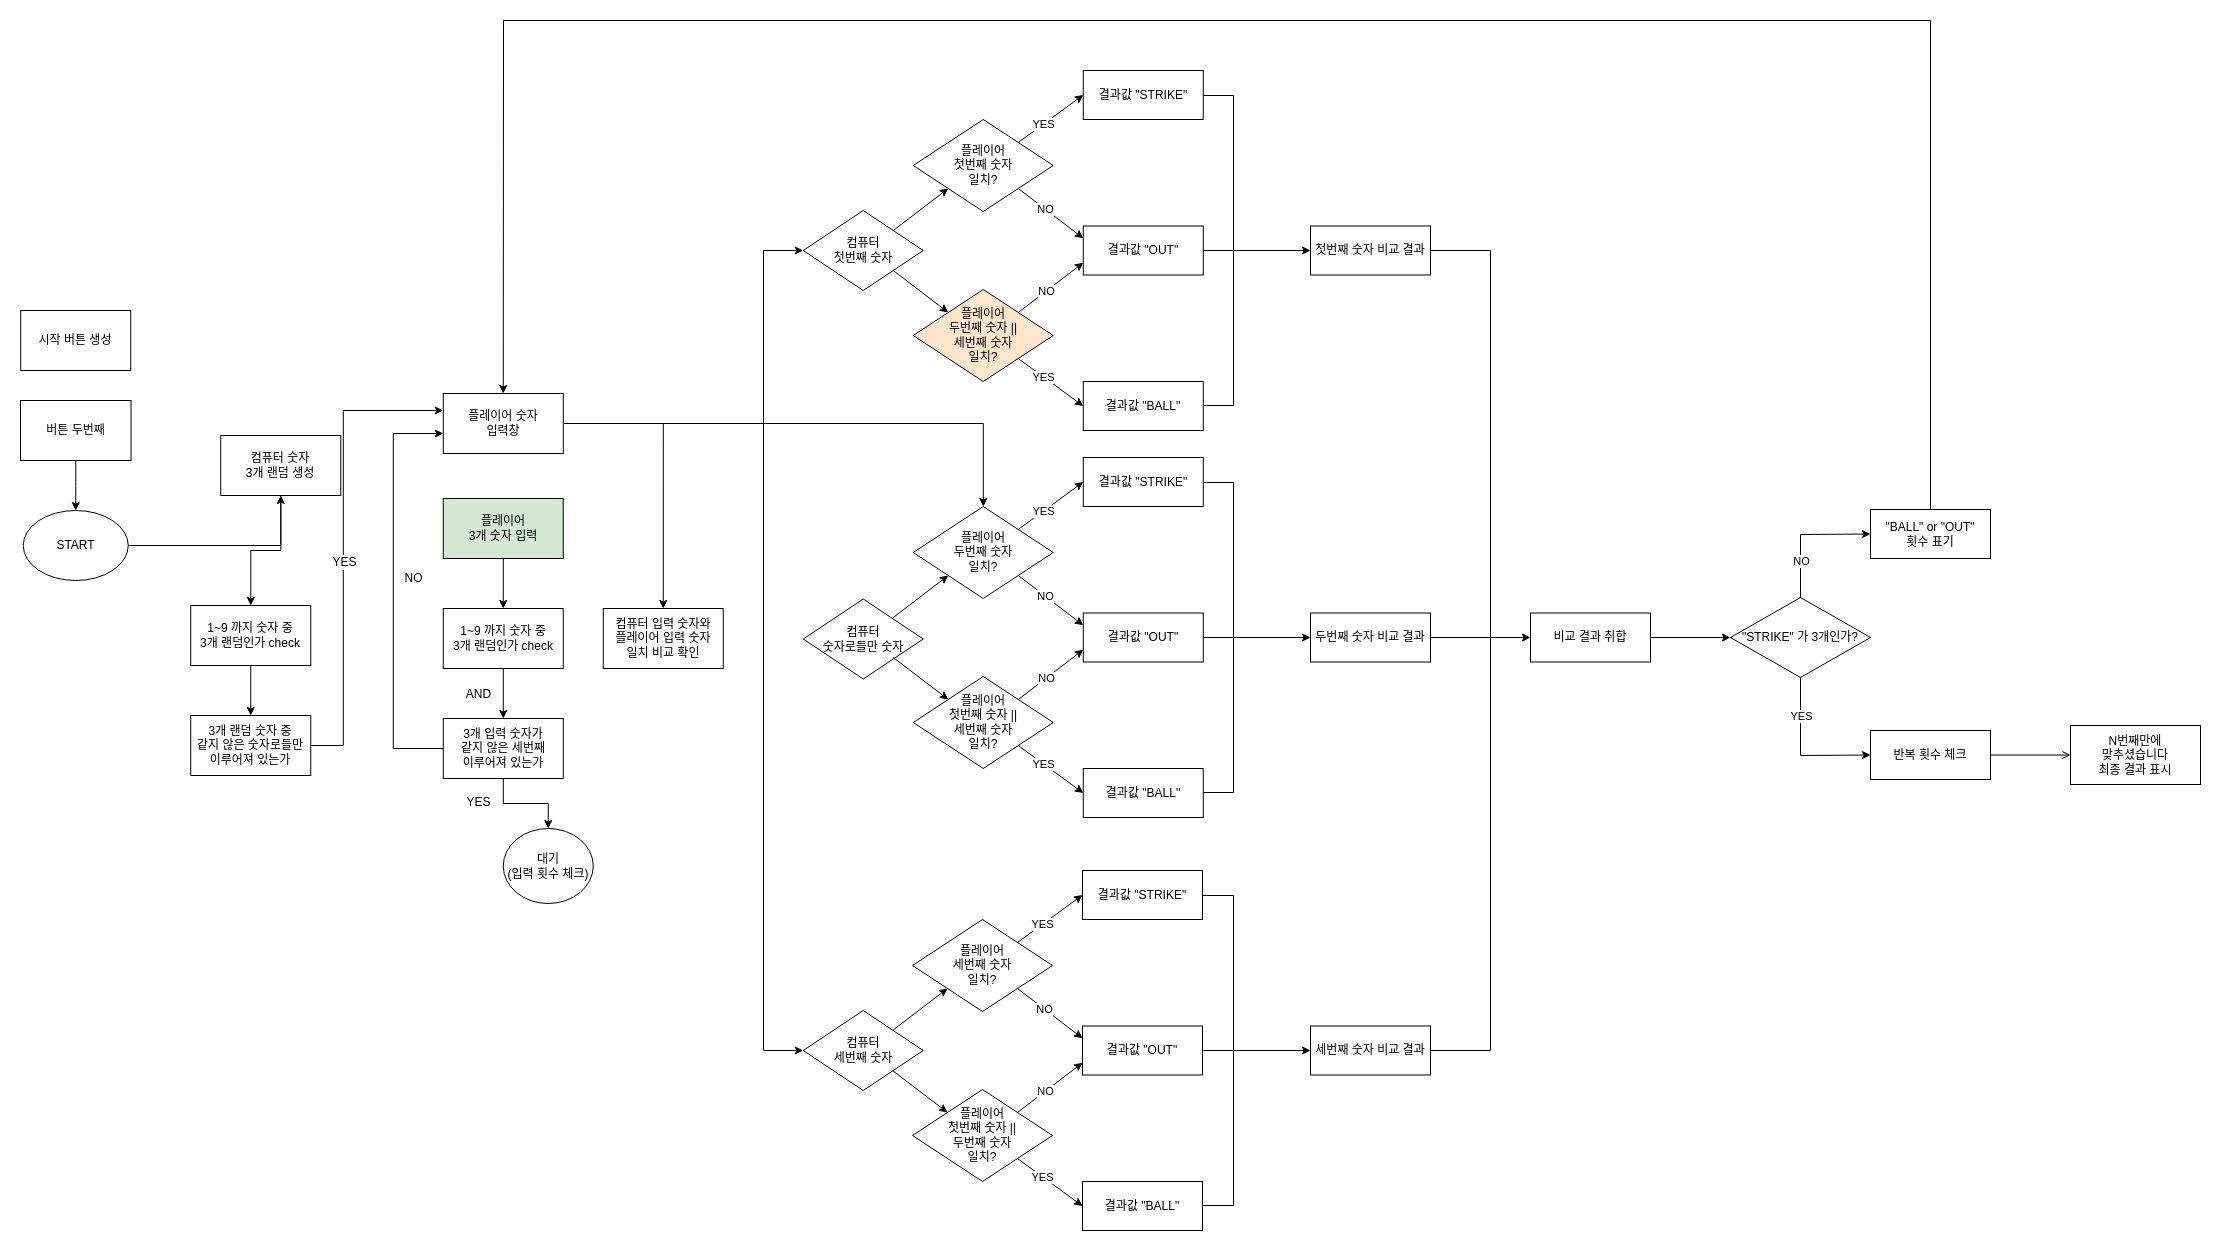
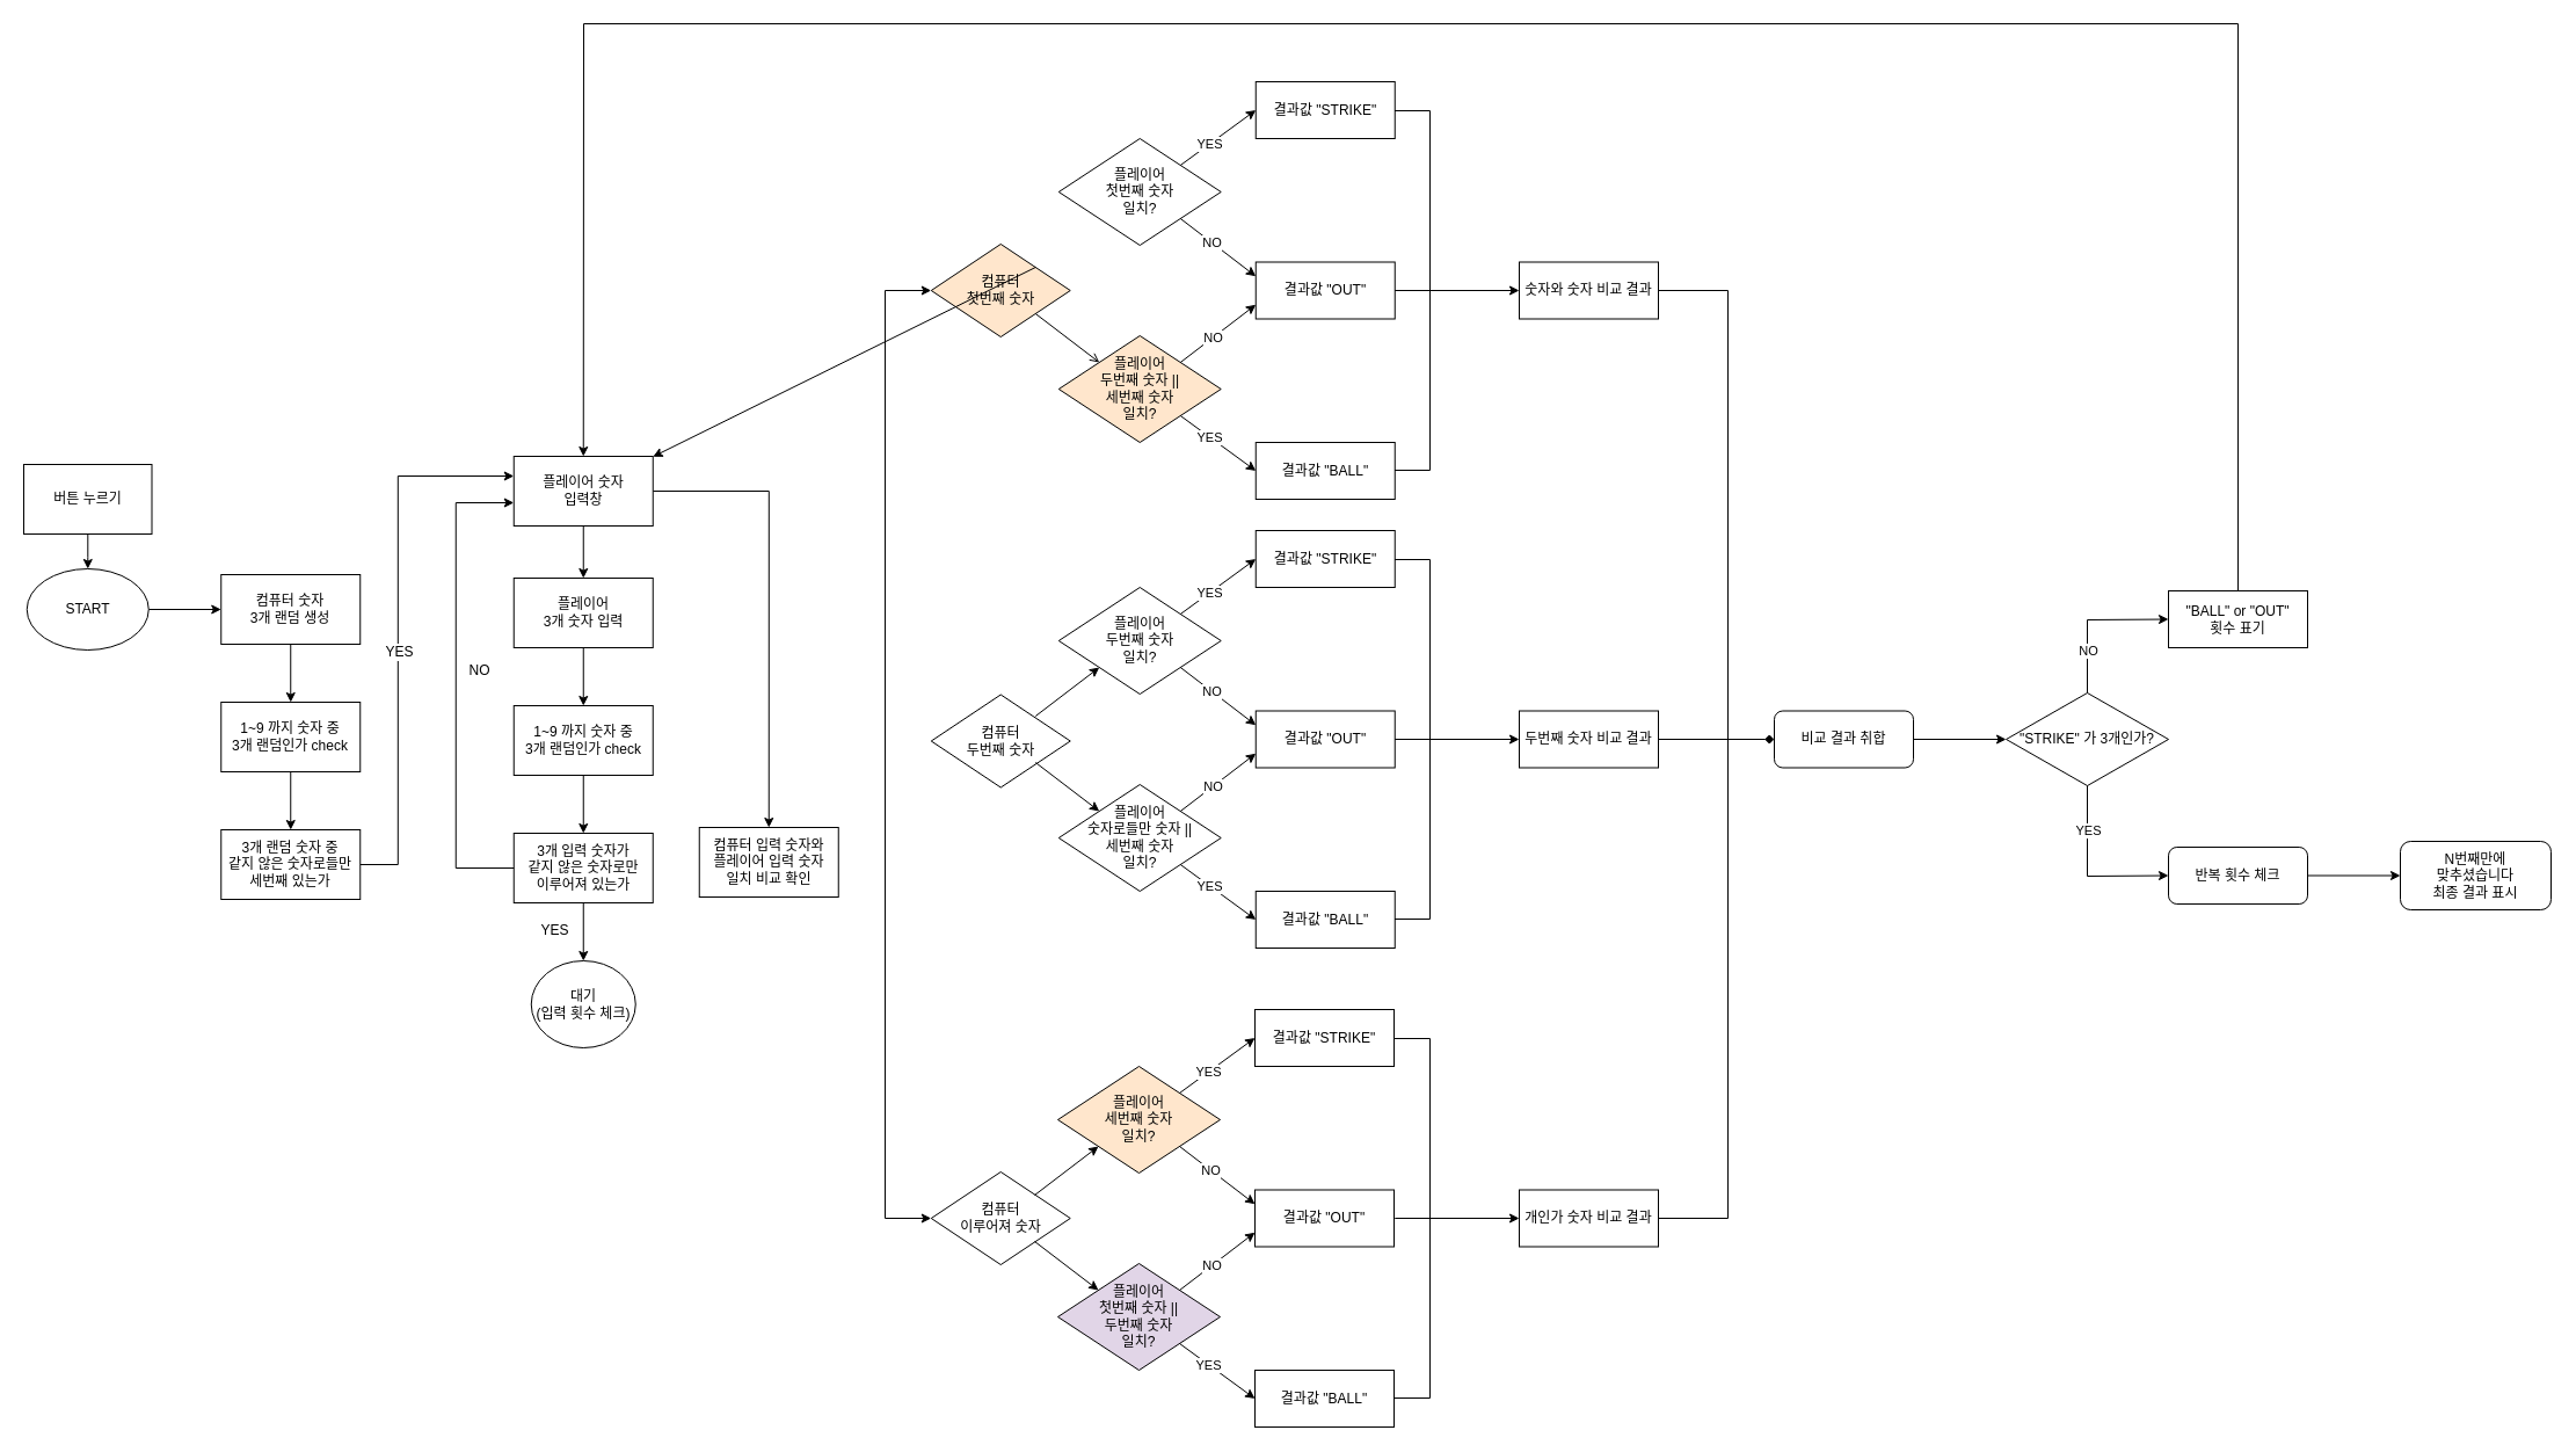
- <mxCell id="33" value="" style="endArrow=classic;html=1;rounded=0;exitX=1;exitY=0;exitDx=0;exitDy=0;entryX=0;entryY=1;entryDx=0;entryDy=0;" edge="1" parent="1" source="29" target="36"><mxGeometry width="50" height="50" relative="1" as="geometry"><mxPoint x="912.75" y="210" as="sourcePoint" /><mxPoint x="962.75" y="202" as="targetPoint" /></mxGeometry></mxCell>
+ <mxCell id="33" value="" style="endArrow=classic;html=1;rounded=0;exitX=1;exitY=0;exitDx=0;exitDy=0;" edge="1" parent="1" source="29" target="16"><mxGeometry width="50" height="50" relative="1" as="geometry"><mxPoint x="912.75" y="210" as="sourcePoint" /><mxPoint x="962.75" y="202" as="targetPoint" /></mxGeometry></mxCell>
- <mxCell id="29" value="컴퓨터&lt;br&gt;첫번째 숫자" style="rhombus;whiteSpace=wrap;html=1;" vertex="1" parent="1"><mxGeometry x="802.75" y="210" width="120" height="80" as="geometry" /></mxCell>
+ <mxCell id="29" value="컴퓨터&lt;br&gt;첫번째 숫자" style="rhombus;whiteSpace=wrap;html=1;fillColor=#ffe6cc;" vertex="1" parent="1"><mxGeometry x="802.75" y="210" width="120" height="80" as="geometry" /></mxCell>
- <mxCell id="82" value="첫번째 숫자 비교 결과" style="rounded=0;whiteSpace=wrap;html=1;" vertex="1" parent="1"><mxGeometry x="1310" y="225.5" width="120" height="49" as="geometry" /></mxCell>
+ <mxCell id="82" value="숫자와 숫자 비교 결과" style="rounded=0;whiteSpace=wrap;html=1;" vertex="1" parent="1"><mxGeometry x="1310" y="225.5" width="120" height="49" as="geometry" /></mxCell>
- <mxCell id="34" value="" style="endArrow=classic;html=1;rounded=0;exitX=1;exitY=1;exitDx=0;exitDy=0;entryX=0;entryY=0;entryDx=0;entryDy=0;" edge="1" parent="1" source="29" target="35"><mxGeometry width="50" height="50" relative="1" as="geometry"><mxPoint x="932.75" y="302" as="sourcePoint" /><mxPoint x="962.75" y="302" as="targetPoint" /></mxGeometry></mxCell>
+ <mxCell id="34" value="" style="endArrow=open;html=1;rounded=0;exitX=1;exitY=1;exitDx=0;exitDy=0;entryX=0;entryY=0;entryDx=0;entryDy=0;" edge="1" parent="1" source="29" target="35"><mxGeometry width="50" height="50" relative="1" as="geometry"><mxPoint x="932.75" y="302" as="sourcePoint" /><mxPoint x="962.75" y="302" as="targetPoint" /></mxGeometry></mxCell>
- <mxCell id="11" value="시작 버튼 생성" style="rounded=0;whiteSpace=wrap;html=1;shadow=0;glass=0;strokeColor=default;strokeWidth=1;fontFamily=Helvetica;fontSize=12;fontColor=default;fillColor=default;" vertex="1" parent="1"><mxGeometry x="20.25" y="310" width="110" height="60" as="geometry" /></mxCell>
- <mxCell id="14" value="" style="edgeStyle=orthogonalEdgeStyle;rounded=0;orthogonalLoop=1;jettySize=auto;html=1;fontFamily=Helvetica;fontSize=12;fontColor=default;" edge="1" parent="1" source="16" target="52"><mxGeometry relative="1" as="geometry" /></mxCell>
+ <mxCell id="14" value="" style="edgeStyle=orthogonalEdgeStyle;rounded=0;orthogonalLoop=1;jettySize=auto;html=1;fontFamily=Helvetica;fontSize=12;fontColor=default;" edge="1" parent="1" source="16" target="18"><mxGeometry relative="1" as="geometry" /></mxCell>
- <mxCell id="13" value="버튼 두번째" style="rounded=0;whiteSpace=wrap;html=1;shadow=0;glass=0;strokeColor=default;strokeWidth=1;fontFamily=Helvetica;fontSize=12;fontColor=default;fillColor=default;" vertex="1" parent="1"><mxGeometry x="20" y="400" width="110.5" height="60" as="geometry" /></mxCell>
+ <mxCell id="13" value="버튼 누르기" style="rounded=0;whiteSpace=wrap;html=1;shadow=0;glass=0;strokeColor=default;strokeWidth=1;fontFamily=Helvetica;fontSize=12;fontColor=default;fillColor=default;" vertex="1" parent="1"><mxGeometry x="20" y="400" width="110.5" height="60" as="geometry" /></mxCell>
- <mxCell id="3" value="컴퓨터 숫자&lt;br&gt;3개 랜덤 생성" style="rounded=0;whiteSpace=wrap;html=1;" vertex="1" parent="1"><mxGeometry x="220.25" y="435" width="120" height="60" as="geometry" /></mxCell>
+ <mxCell id="3" value="컴퓨터 숫자&lt;br&gt;3개 랜덤 생성" style="rounded=0;whiteSpace=wrap;html=1;" vertex="1" parent="1"><mxGeometry x="190.25" y="495" width="120" height="60" as="geometry" /></mxCell>
- <mxCell id="18" value="플레이어&lt;br&gt;3개 숫자 입력" style="rounded=0;whiteSpace=wrap;html=1;fillColor=#d5e8d4;" vertex="1" parent="1"><mxGeometry x="442.75" y="498" width="120" height="60" as="geometry" /></mxCell>
+ <mxCell id="18" value="플레이어&lt;br&gt;3개 숫자 입력" style="rounded=0;whiteSpace=wrap;html=1;" vertex="1" parent="1"><mxGeometry x="442.75" y="498" width="120" height="60" as="geometry" /></mxCell>
- <mxCell id="5" value="START" style="ellipse;whiteSpace=wrap;html=1;rounded=1;shadow=0;glass=0;strokeColor=default;strokeWidth=1;fontFamily=Helvetica;fontSize=12;fontColor=default;fillColor=default;" vertex="1" parent="1"><mxGeometry x="22.75" y="510" width="105" height="70" as="geometry" /></mxCell>
+ <mxCell id="5" value="START" style="ellipse;whiteSpace=wrap;html=1;rounded=1;shadow=0;glass=0;strokeColor=default;strokeWidth=1;fontFamily=Helvetica;fontSize=12;fontColor=default;fillColor=default;" vertex="1" parent="1"><mxGeometry x="22.75" y="490" width="105" height="70" as="geometry" /></mxCell>
- <mxCell id="85" value="" style="edgeStyle=orthogonalEdgeStyle;rounded=0;orthogonalLoop=1;jettySize=auto;html=1;fontSize=23;" edge="1" parent="1" source="86" target="92"><mxGeometry relative="1" as="geometry" /></mxCell>
+ <mxCell id="85" value="" style="edgeStyle=orthogonalEdgeStyle;rounded=0;orthogonalLoop=1;jettySize=auto;html=1;fontSize=23;endArrow=diamond;" edge="1" parent="1" source="86" target="92"><mxGeometry relative="1" as="geometry" /></mxCell>
- <mxCell id="92" value="비교 결과 취합" style="rounded=0;whiteSpace=wrap;html=1;" vertex="1" parent="1"><mxGeometry x="1530" y="612.5" width="120" height="49" as="geometry" /></mxCell>
+ <mxCell id="92" value="비교 결과 취합" style="whiteSpace=wrap;html=1;rounded=1;" vertex="1" parent="1"><mxGeometry x="1530" y="612.5" width="120" height="49" as="geometry" /></mxCell>
- <mxCell id="28" value="컴퓨터 입력 숫자와&lt;br&gt;플레이어 입력 숫자&lt;br&gt;일치 비교 확인" style="rounded=0;whiteSpace=wrap;html=1;" vertex="1" parent="1"><mxGeometry x="602.75" y="608" width="120" height="60" as="geometry" /></mxCell>
+ <mxCell id="28" value="컴퓨터 입력 숫자와&lt;br&gt;플레이어 입력 숫자&lt;br&gt;일치 비교 확인" style="rounded=0;whiteSpace=wrap;html=1;" vertex="1" parent="1"><mxGeometry x="602.75" y="713" width="120" height="60" as="geometry" /></mxCell>
- <mxCell id="30" value="컴퓨터&lt;br&gt;숫자로들만 숫자" style="rhombus;whiteSpace=wrap;html=1;" vertex="1" parent="1"><mxGeometry x="802.75" y="598.5" width="120" height="80" as="geometry" /></mxCell>
+ <mxCell id="30" value="컴퓨터&lt;br&gt;두번째 숫자" style="rhombus;whiteSpace=wrap;html=1;" vertex="1" parent="1"><mxGeometry x="802.75" y="598.5" width="120" height="80" as="geometry" /></mxCell>
- <mxCell id="23" value="AND" style="text;html=1;align=center;verticalAlign=middle;resizable=0;points=[];autosize=1;strokeColor=none;fillColor=none;fontSize=12;fontFamily=Helvetica;fontColor=default;" vertex="1" parent="1"><mxGeometry x="452.75" y="678.5" width="50" height="30" as="geometry" /></mxCell>
- <mxCell id="51" value="플레이어&lt;br&gt;첫번째 숫자 ||&lt;br&gt;세번째 숫자&lt;br&gt;일치?" style="rhombus;whiteSpace=wrap;html=1;" vertex="1" parent="48"><mxGeometry x="20" y="219" width="140" height="92" as="geometry" /></mxCell>
+ <mxCell id="51" value="플레이어&lt;br&gt;숫자로들만 숫자 ||&lt;br&gt;세번째 숫자&lt;br&gt;일치?" style="rhombus;whiteSpace=wrap;html=1;" vertex="1" parent="48"><mxGeometry x="20" y="219" width="140" height="92" as="geometry" /></mxCell>
- <mxCell id="10" value="3개 랜덤 숫자 중&lt;br&gt;같지 않은 숫자로들만&lt;br&gt;이루어져 있는가" style="rounded=0;whiteSpace=wrap;html=1;" vertex="1" parent="1"><mxGeometry x="190.25" y="715" width="120" height="60" as="geometry" /></mxCell>
+ <mxCell id="10" value="3개 랜덤 숫자 중&lt;br&gt;같지 않은 숫자로들만&lt;br&gt;세번째 있는가" style="rounded=0;whiteSpace=wrap;html=1;" vertex="1" parent="1"><mxGeometry x="190.25" y="715" width="120" height="60" as="geometry" /></mxCell>
- <mxCell id="22" value="3개 입력 숫자가&lt;br&gt;같지 않은 세번째&lt;br&gt;이루어져 있는가" style="rounded=0;whiteSpace=wrap;html=1;" vertex="1" parent="1"><mxGeometry x="442.75" y="718" width="120" height="60" as="geometry" /></mxCell>
+ <mxCell id="22" value="3개 입력 숫자가&lt;br&gt;같지 않은 숫자로만&lt;br&gt;이루어져 있는가" style="rounded=0;whiteSpace=wrap;html=1;" vertex="1" parent="1"><mxGeometry x="442.75" y="718" width="120" height="60" as="geometry" /></mxCell>
- <mxCell id="99" value="반복 횟수 체크" style="rounded=0;whiteSpace=wrap;html=1;" vertex="1" parent="1"><mxGeometry x="1870" y="730" width="120" height="49" as="geometry" /></mxCell>
+ <mxCell id="99" value="반복 횟수 체크" style="whiteSpace=wrap;html=1;rounded=1;" vertex="1" parent="1"><mxGeometry x="1870" y="730" width="120" height="49" as="geometry" /></mxCell>
- <mxCell id="98" value="" style="edgeStyle=orthogonalEdgeStyle;rounded=0;orthogonalLoop=1;jettySize=auto;html=1;fontSize=11;endArrow=open;" edge="1" parent="1" source="99" target="102"><mxGeometry relative="1" as="geometry" /></mxCell>
+ <mxCell id="98" value="" style="edgeStyle=orthogonalEdgeStyle;rounded=0;orthogonalLoop=1;jettySize=auto;html=1;fontSize=11;" edge="1" parent="1" source="99" target="102"><mxGeometry relative="1" as="geometry" /></mxCell>
- <mxCell id="102" value="N번째만에&lt;br&gt;맞추셨습니다&lt;br&gt;최종 결과 표시" style="rounded=0;whiteSpace=wrap;html=1;" vertex="1" parent="1"><mxGeometry x="2070" y="725" width="130" height="59" as="geometry" /></mxCell>
+ <mxCell id="102" value="N번째만에&lt;br&gt;맞추셨습니다&lt;br&gt;최종 결과 표시" style="whiteSpace=wrap;html=1;rounded=1;" vertex="1" parent="1"><mxGeometry x="2070" y="725" width="130" height="59" as="geometry" /></mxCell>
- <mxCell id="26" value="대기&lt;br&gt;(입력 횟수 체크)" style="ellipse;whiteSpace=wrap;html=1;rounded=0;" vertex="1" parent="1"><mxGeometry x="502.75" y="828" width="90" height="75" as="geometry" /></mxCell>
+ <mxCell id="26" value="대기&lt;br&gt;(입력 횟수 체크)" style="ellipse;whiteSpace=wrap;html=1;rounded=0;" vertex="1" parent="1"><mxGeometry x="457.75" y="828" width="90" height="75" as="geometry" /></mxCell>
- <mxCell id="68" value="플레이어&lt;br&gt;세번째 숫자&lt;br&gt;일치?" style="rhombus;whiteSpace=wrap;html=1;" vertex="1" parent="64"><mxGeometry x="20" y="49" width="140" height="92" as="geometry" /></mxCell>
+ <mxCell id="68" value="플레이어&lt;br&gt;세번째 숫자&lt;br&gt;일치?" style="rhombus;whiteSpace=wrap;html=1;fillColor=#ffe6cc;" vertex="1" parent="64"><mxGeometry x="20" y="49" width="140" height="92" as="geometry" /></mxCell>
- <mxCell id="31" value="컴퓨터&lt;br&gt;세번째 숫자" style="rhombus;whiteSpace=wrap;html=1;" vertex="1" parent="1"><mxGeometry x="802.75" y="1010" width="120" height="80" as="geometry" /></mxCell>
+ <mxCell id="31" value="컴퓨터&lt;br&gt;이루어져 숫자" style="rhombus;whiteSpace=wrap;html=1;" vertex="1" parent="1"><mxGeometry x="802.75" y="1010" width="120" height="80" as="geometry" /></mxCell>
- <mxCell id="89" value="세번째 숫자 비교 결과" style="rounded=0;whiteSpace=wrap;html=1;" vertex="1" parent="1"><mxGeometry x="1310" y="1025.5" width="120" height="49" as="geometry" /></mxCell>
+ <mxCell id="89" value="개인가 숫자 비교 결과" style="rounded=0;whiteSpace=wrap;html=1;" vertex="1" parent="1"><mxGeometry x="1310" y="1025.5" width="120" height="49" as="geometry" /></mxCell>
- <mxCell id="67" value="플레이어&lt;br&gt;첫번째 숫자 ||&lt;br&gt;두번째 숫자&lt;br&gt;일치?" style="rhombus;whiteSpace=wrap;html=1;" vertex="1" parent="64"><mxGeometry x="20" y="219" width="140" height="92" as="geometry" /></mxCell>
+ <mxCell id="67" value="플레이어&lt;br&gt;첫번째 숫자 ||&lt;br&gt;두번째 숫자&lt;br&gt;일치?" style="rhombus;whiteSpace=wrap;html=1;fillColor=#e1d5e7;" vertex="1" parent="64"><mxGeometry x="20" y="219" width="140" height="92" as="geometry" /></mxCell>
